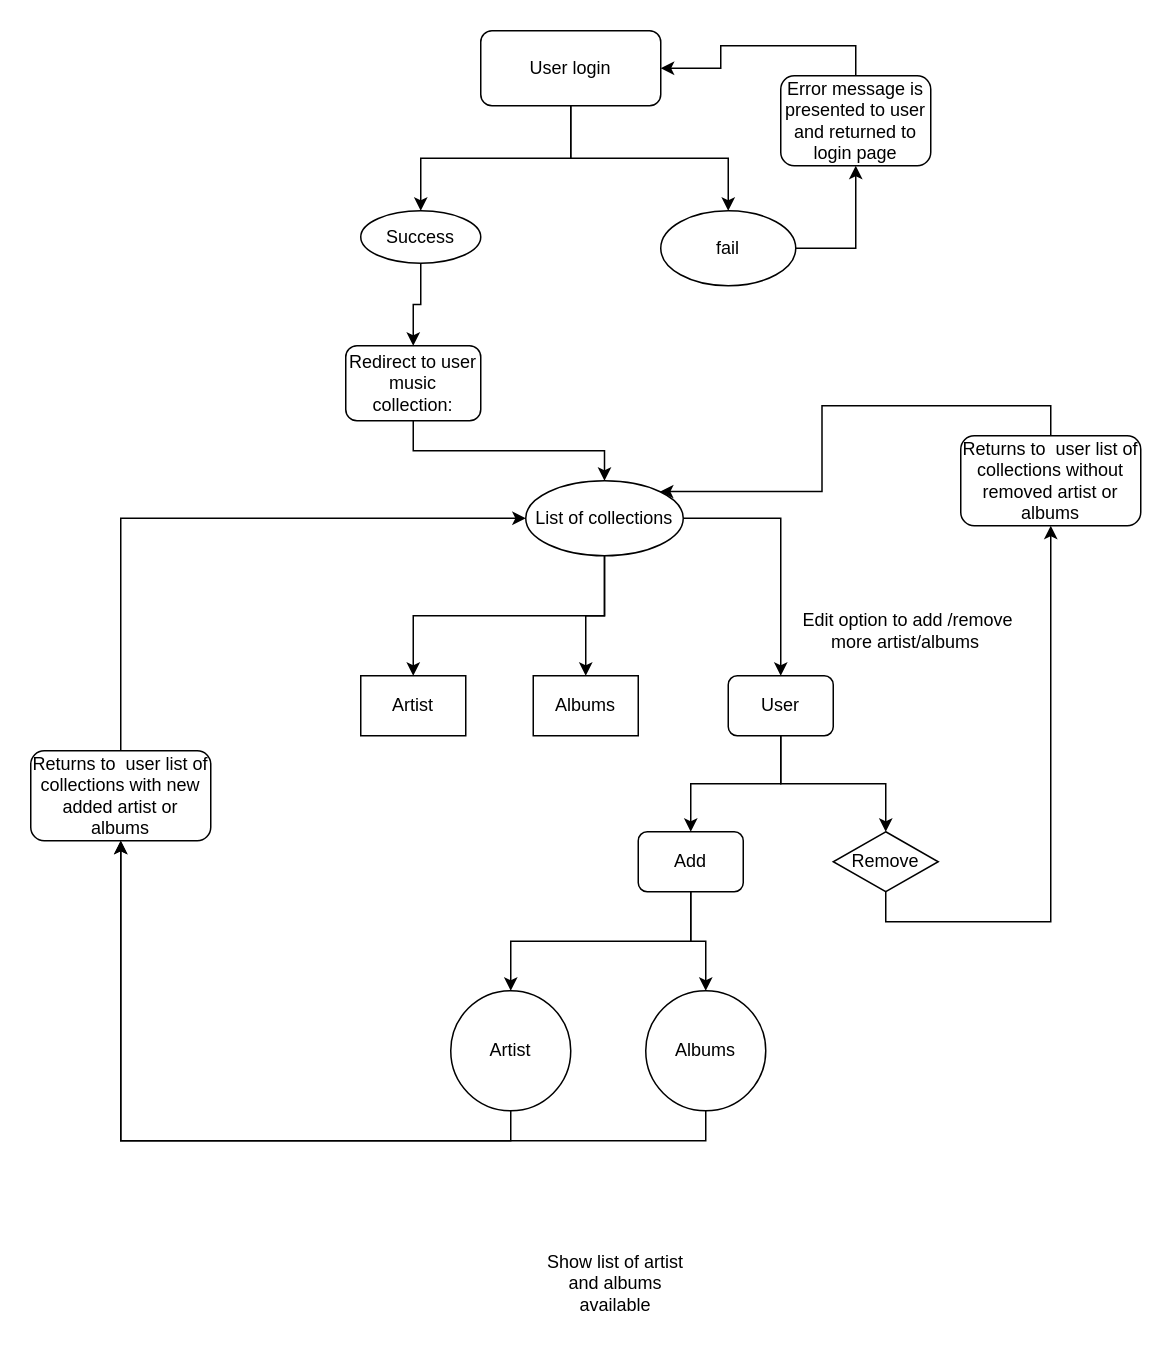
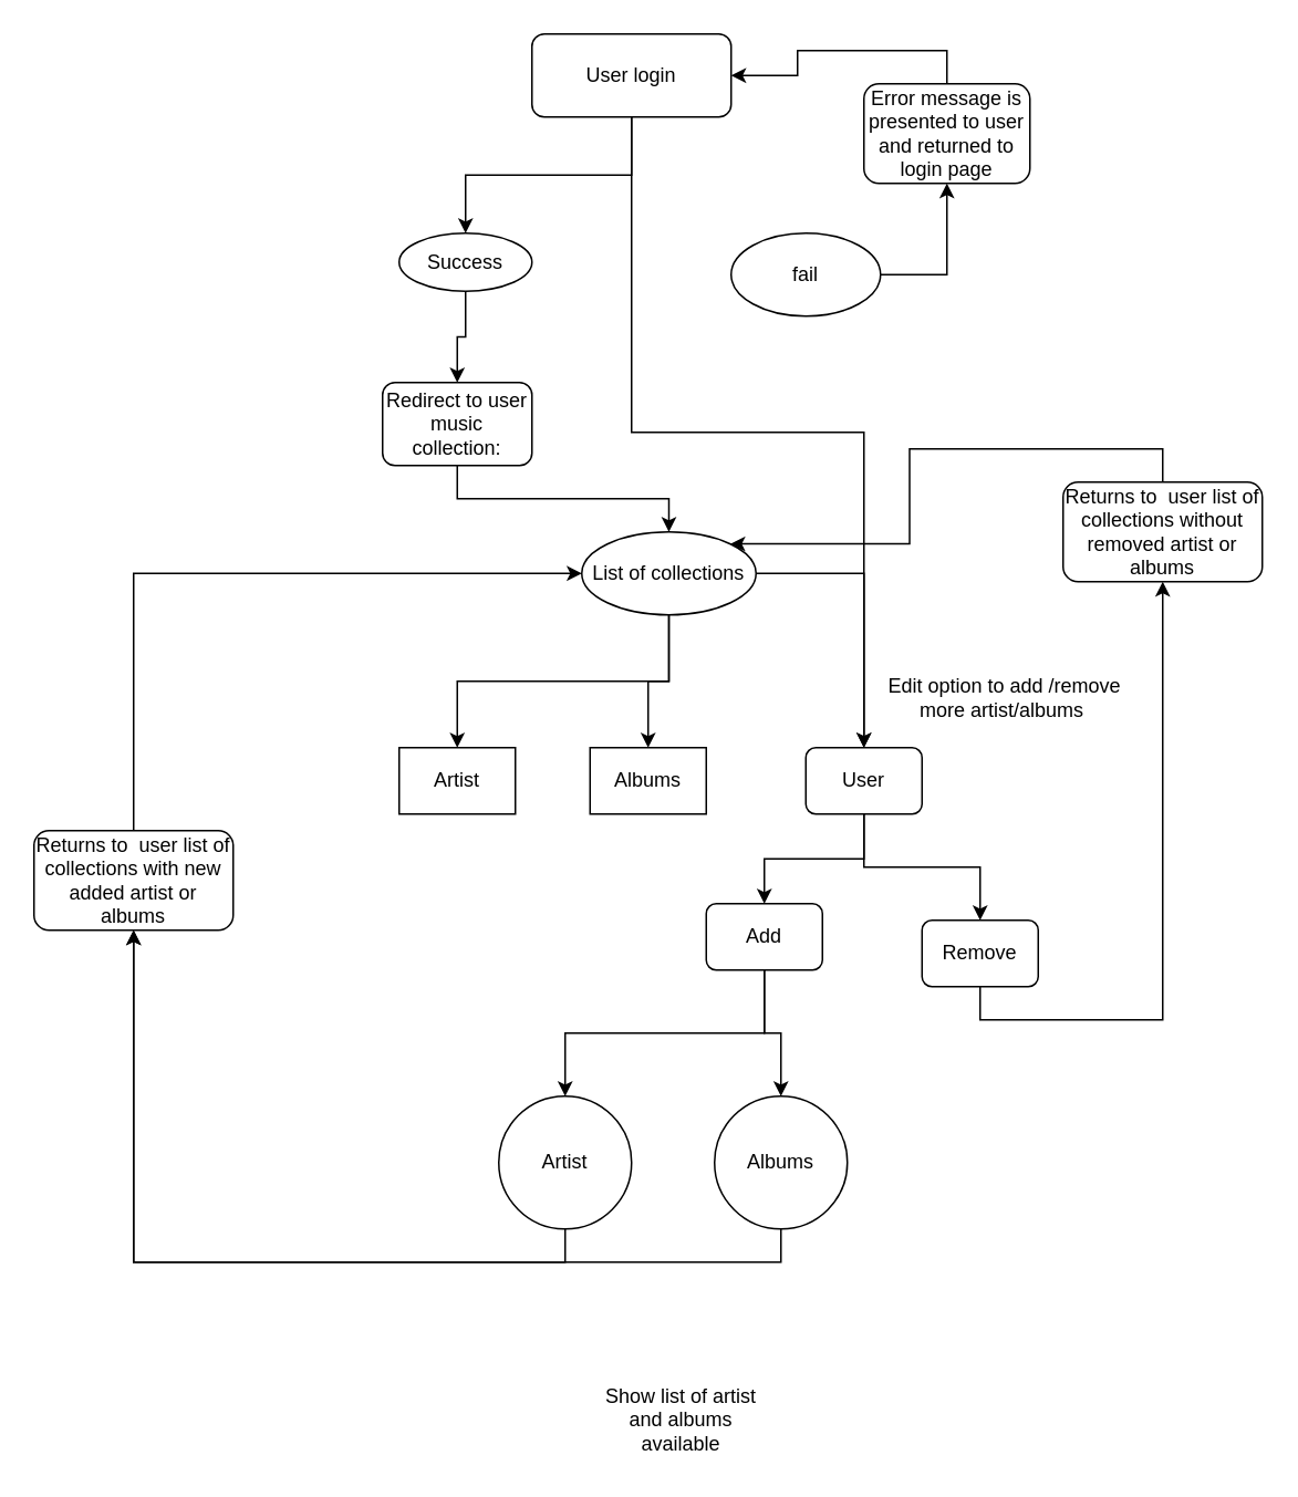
- <mxCell id="3" style="edgeStyle=orthogonalEdgeStyle;rounded=0;orthogonalLoop=1;jettySize=auto;html=1;exitX=0.5;exitY=1;exitDx=0;exitDy=0;" edge="1" parent="1" source="4" target="8"><mxGeometry relative="1" as="geometry" /></mxCell>
+ <mxCell id="3" style="edgeStyle=orthogonalEdgeStyle;rounded=0;orthogonalLoop=1;jettySize=auto;html=1;exitX=0.5;exitY=1;exitDx=0;exitDy=0;" edge="1" parent="1" source="4" target="24"><mxGeometry relative="1" as="geometry" /></mxCell>
- <mxCell id="21" value="Add" style="rounded=1;whiteSpace=wrap;html=1;" vertex="1" parent="1"><mxGeometry x="425" y="554" width="70" height="40" as="geometry" /></mxCell>
+ <mxCell id="21" value="Add" style="rounded=1;whiteSpace=wrap;html=1;" vertex="1" parent="1"><mxGeometry x="425" y="544" width="70" height="40" as="geometry" /></mxCell>
- <mxCell id="26" value="Remove" style="rhombus;whiteSpace=wrap;html=1;" vertex="1" parent="1"><mxGeometry x="555" y="554" width="70" height="40" as="geometry" /></mxCell>
+ <mxCell id="26" value="Remove" style="rounded=1;whiteSpace=wrap;html=1;" vertex="1" parent="1"><mxGeometry x="555" y="554" width="70" height="40" as="geometry" /></mxCell>
